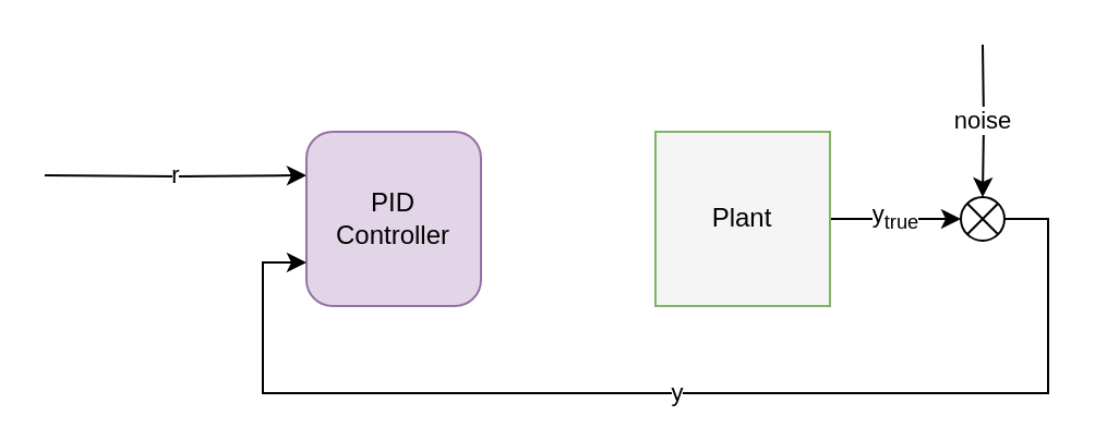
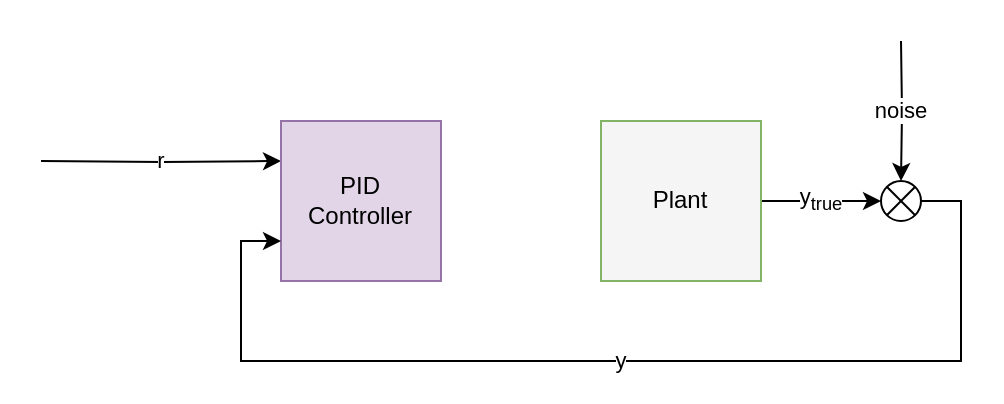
- <mxCell id="5" value="PID&lt;br&gt;Controller" style="whiteSpace=wrap;html=1;fillColor=#e1d5e7;strokeColor=#9673a6;rounded=1;" parent="1" vertex="1"><mxGeometry x="140" y="60" width="80" height="80" as="geometry" /></mxCell>
+ <mxCell id="5" value="PID&lt;br&gt;Controller" style="rounded=0;whiteSpace=wrap;html=1;fillColor=#e1d5e7;strokeColor=#9673a6;" parent="1" vertex="1"><mxGeometry x="140" y="60" width="80" height="80" as="geometry" /></mxCell>
